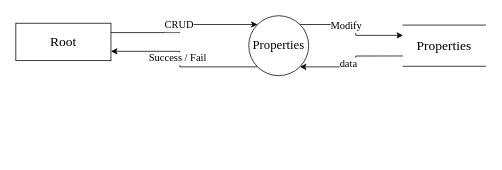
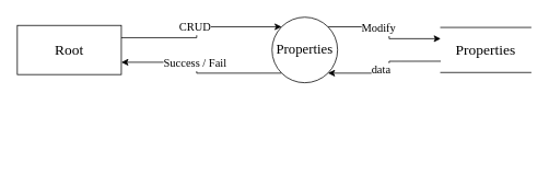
- <mxCell id="4" value="&lt;font style=&quot;font-size: 18px&quot;&gt;Root&lt;/font&gt;" style="rounded=0;whiteSpace=wrap;html=1;fontFamily=Times New Roman;" parent="1" vertex="1"><mxGeometry x="20" y="30.5" width="127" height="50" as="geometry" /></mxCell>
+ <mxCell id="4" value="&lt;font style=&quot;font-size: 18px&quot;&gt;Root&lt;/font&gt;" style="rounded=0;whiteSpace=wrap;html=1;fontFamily=Times New Roman;" parent="1" vertex="1"><mxGeometry x="20" y="30.5" width="127" height="60" as="geometry" /></mxCell>
